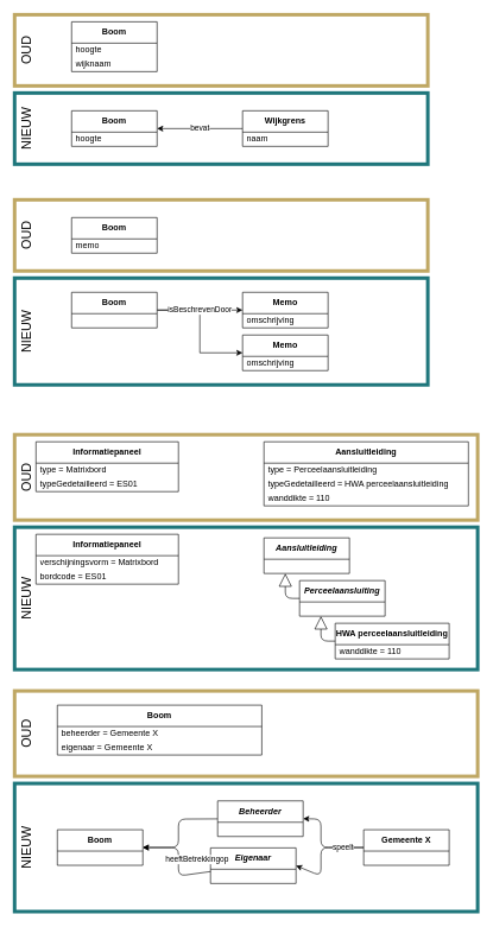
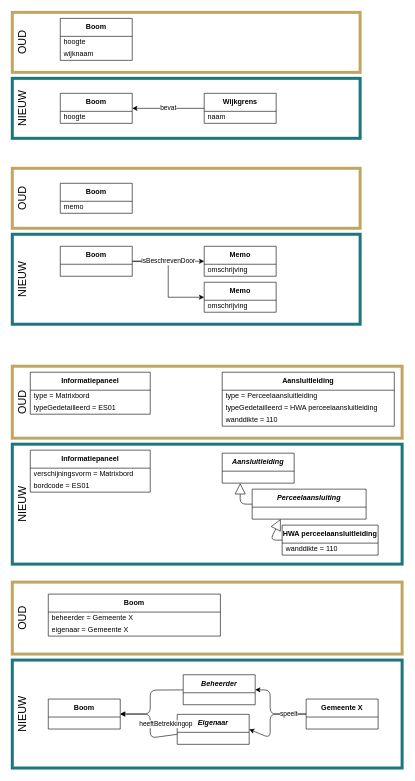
- <mxCell id="37" value="&lt;b&gt;Perceelaansluiting&lt;/b&gt;" style="swimlane;fontStyle=2;align=center;verticalAlign=top;childLayout=stackLayout;horizontal=1;startSize=30;horizontalStack=0;resizeParent=1;resizeParentMax=0;resizeLast=0;collapsible=0;marginBottom=0;html=1;whiteSpace=wrap;" vertex="1" parent="1"><mxGeometry x="420" y="815" width="120" height="50" as="geometry" /></mxCell>
+ <mxCell id="37" value="&lt;b&gt;Perceelaansluiting&lt;/b&gt;" style="swimlane;fontStyle=2;align=center;verticalAlign=top;childLayout=stackLayout;horizontal=1;startSize=30;horizontalStack=0;resizeParent=1;resizeParentMax=0;resizeLast=0;collapsible=0;marginBottom=0;html=1;whiteSpace=wrap;" vertex="1" parent="1"><mxGeometry x="420" y="815" width="190" height="50" as="geometry" /></mxCell>
